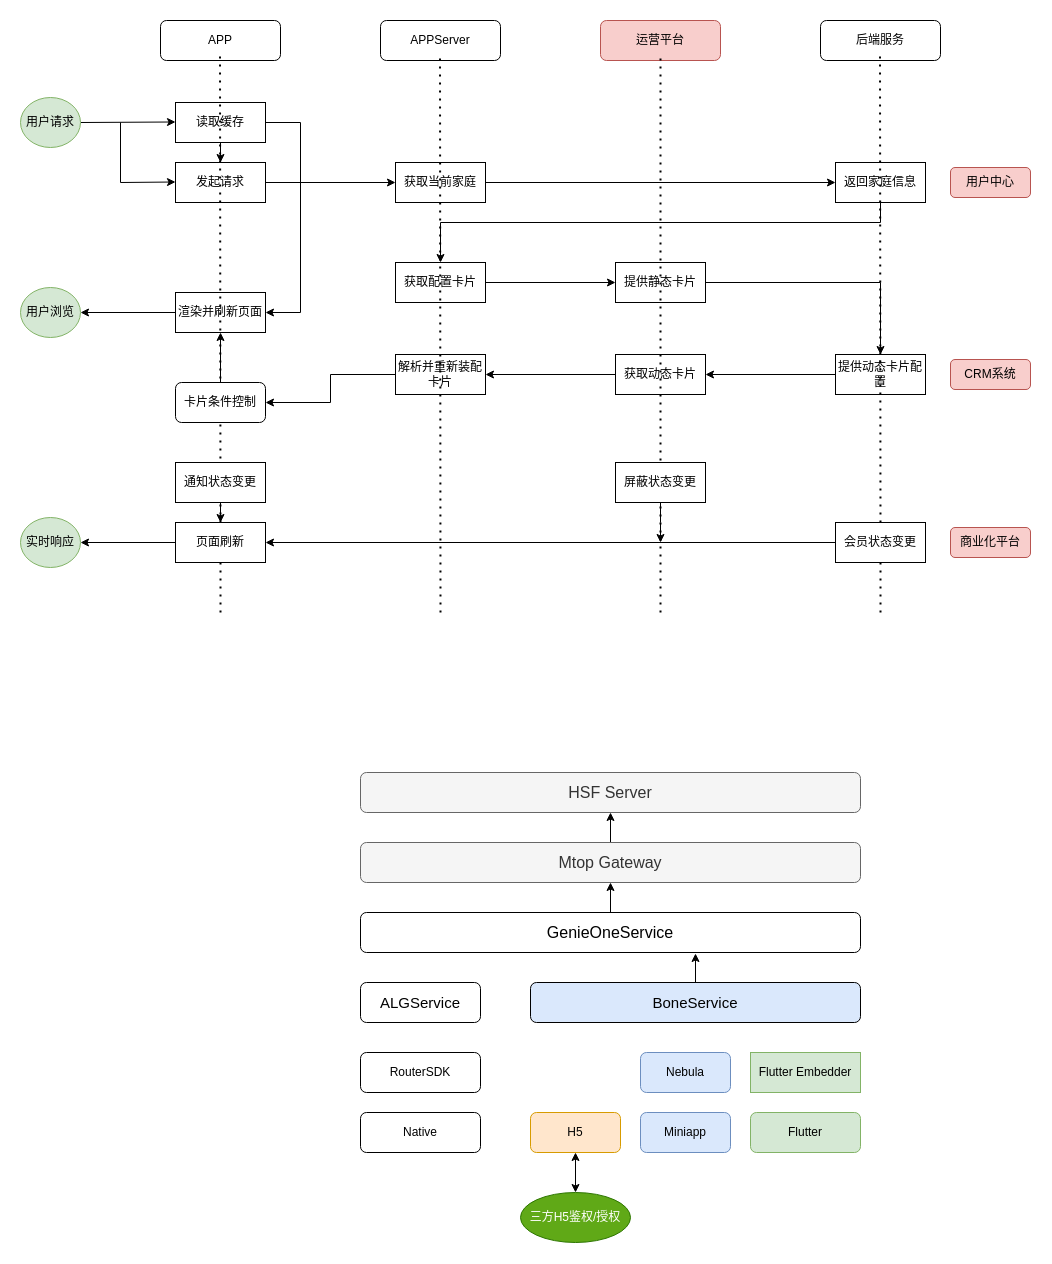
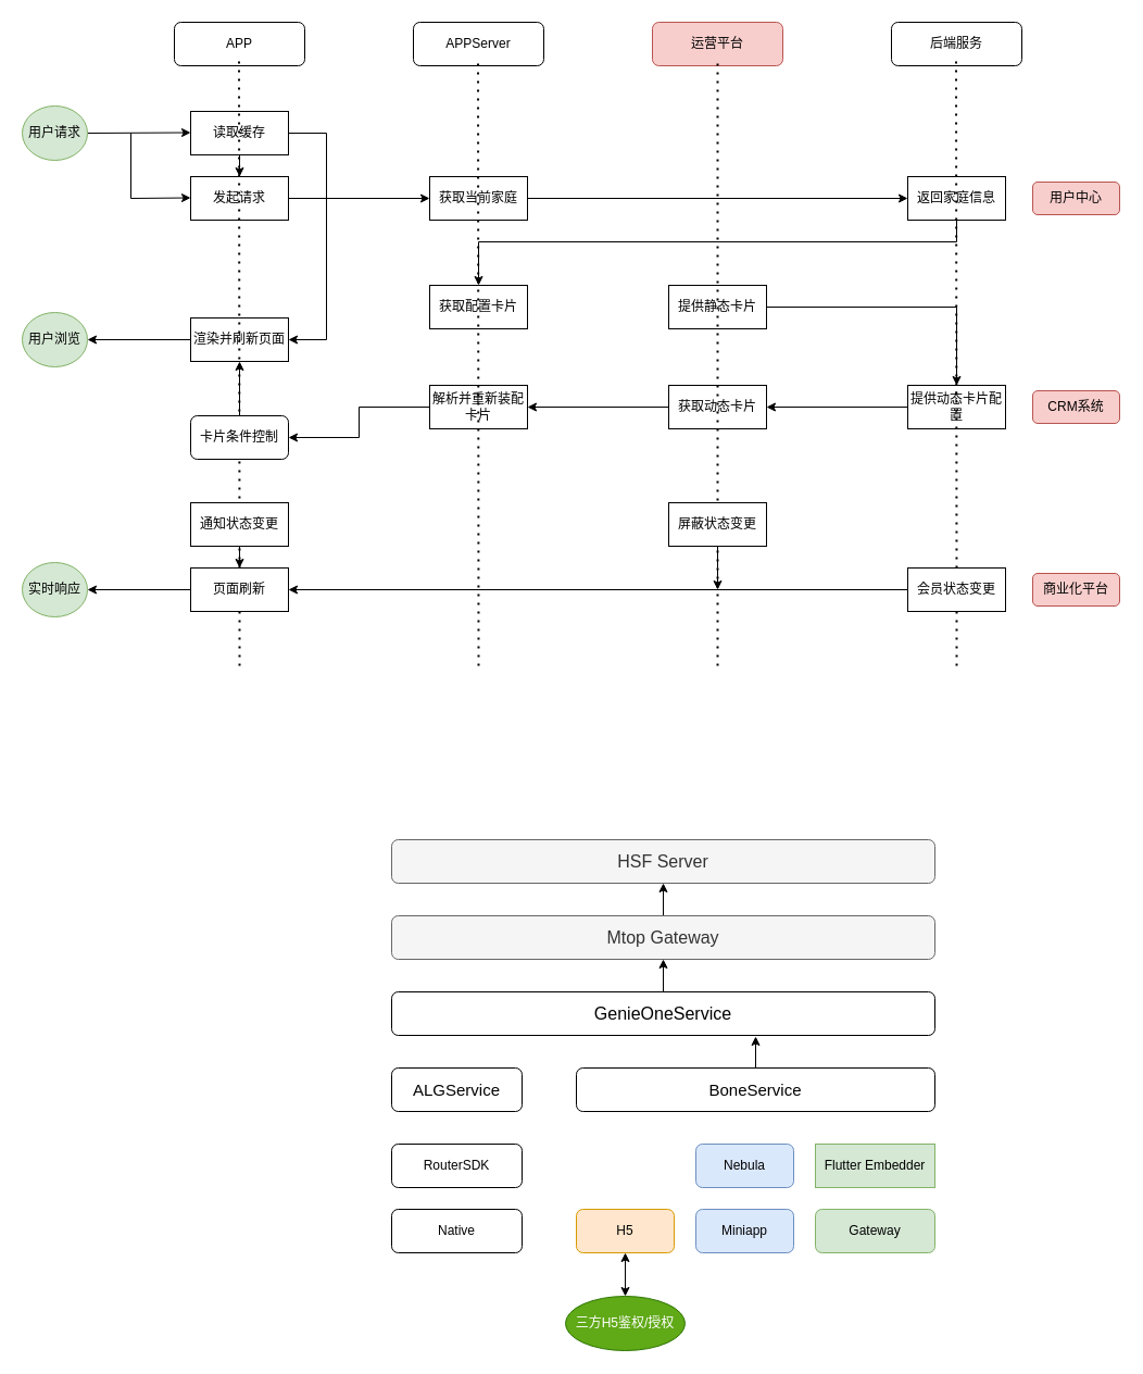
- <mxCell id="20" style="edgeStyle=orthogonalEdgeStyle;rounded=0;orthogonalLoop=1;jettySize=auto;html=1;entryX=0;entryY=0.5;entryDx=0;entryDy=0;" edge="1" parent="1" source="21" target="23"><mxGeometry relative="1" as="geometry" /></mxCell>
- <mxCell id="53" value="BoneService" style="rounded=1;whiteSpace=wrap;html=1;fontSize=15;fillColor=#dae8fc;" vertex="1" parent="1"><mxGeometry x="530" y="982" width="330" height="40" as="geometry" /></mxCell>
+ <mxCell id="53" value="BoneService" style="rounded=1;whiteSpace=wrap;html=1;fontSize=15;" vertex="1" parent="1"><mxGeometry x="530" y="982" width="330" height="40" as="geometry" /></mxCell>
- <mxCell id="59" value="Flutter" style="rounded=1;whiteSpace=wrap;html=1;fillColor=#d5e8d4;strokeColor=#82b366;" vertex="1" parent="1"><mxGeometry x="750" y="1112" width="110" height="40" as="geometry" /></mxCell>
+ <mxCell id="59" value="Gateway" style="rounded=1;whiteSpace=wrap;html=1;fillColor=#d5e8d4;strokeColor=#82b366;" vertex="1" parent="1"><mxGeometry x="750" y="1112" width="110" height="40" as="geometry" /></mxCell>
